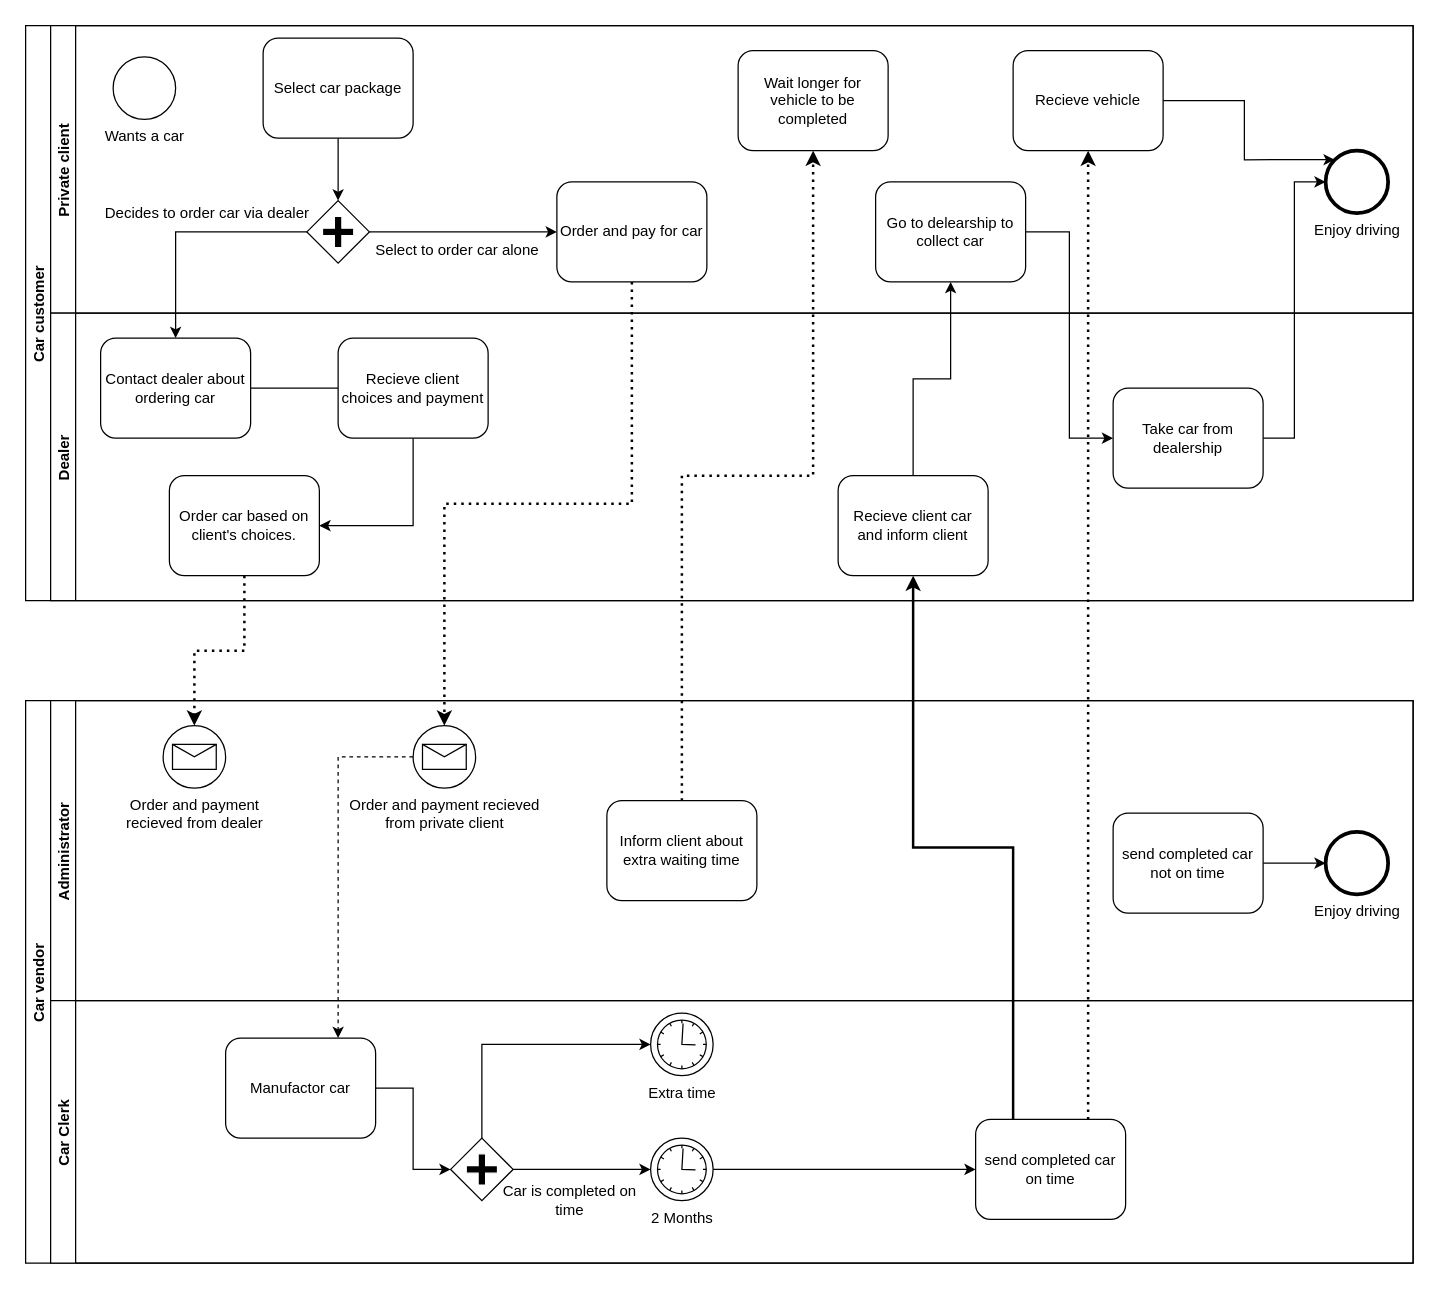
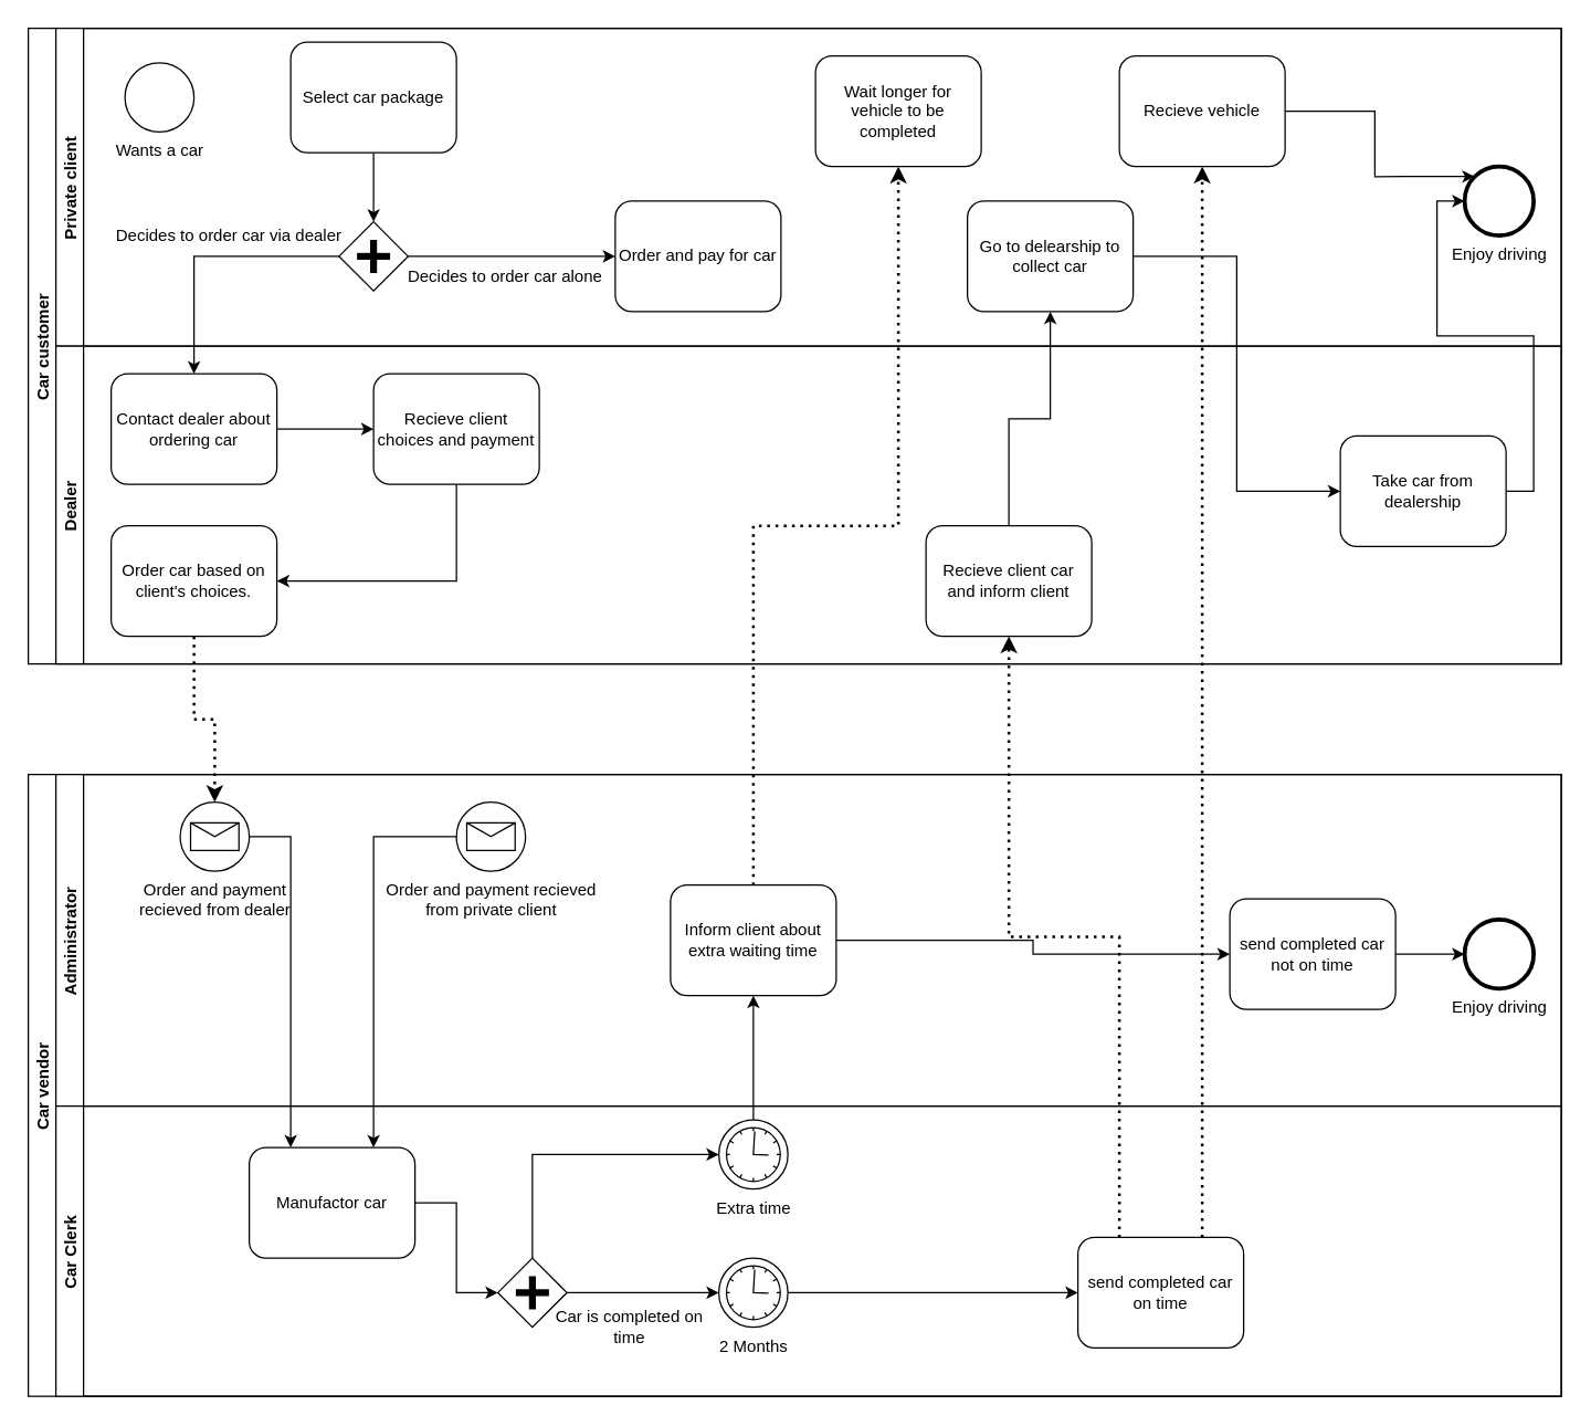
- <mxCell id="34" value="Select to order car alone" style="text;html=1;align=center;verticalAlign=middle;resizable=0;points=[];autosize=1;" vertex="1" parent="26"><mxGeometry x="250" y="170" width="150" height="20" as="geometry" /></mxCell>
+ <mxCell id="34" value="Decides to order car alone" style="text;html=1;align=center;verticalAlign=middle;resizable=0;points=[];autosize=1;" vertex="1" parent="26"><mxGeometry x="250" y="170" width="150" height="20" as="geometry" /></mxCell>
- <mxCell id="40" style="edgeStyle=orthogonalEdgeStyle;rounded=0;orthogonalLoop=1;jettySize=auto;html=1;exitX=1;exitY=0.5;exitDx=0;exitDy=0;entryX=0;entryY=0.5;entryDx=0;entryDy=0;endArrow=none;" edge="1" parent="25" source="41" target="44"><mxGeometry relative="1" as="geometry" /></mxCell>
+ <mxCell id="40" style="edgeStyle=orthogonalEdgeStyle;rounded=0;orthogonalLoop=1;jettySize=auto;html=1;exitX=1;exitY=0.5;exitDx=0;exitDy=0;entryX=0;entryY=0.5;entryDx=0;entryDy=0;" edge="1" parent="25" source="41" target="44"><mxGeometry relative="1" as="geometry" /></mxCell>
- <mxCell id="49" value="Take car from dealership" style="shape=ext;rounded=1;html=1;whiteSpace=wrap;" vertex="1" parent="25"><mxGeometry x="870" y="290" width="120" height="80" as="geometry" /></mxCell>
+ <mxCell id="49" value="Take car from dealership" style="shape=ext;rounded=1;html=1;whiteSpace=wrap;" vertex="1" parent="25"><mxGeometry x="950" y="295" width="120" height="80" as="geometry" /></mxCell>
- <mxCell id="52" style="edgeStyle=orthogonalEdgeStyle;rounded=0;orthogonalLoop=1;jettySize=auto;html=1;exitX=0.5;exitY=1;exitDx=0;exitDy=0;entryX=0.5;entryY=0;entryDx=0;entryDy=0;dashed=1;dashPattern=1 2;strokeWidth=2;" edge="1" parent="1" source="30" target="4"><mxGeometry relative="1" as="geometry" /></mxCell>
- <mxCell id="45" value="Order car based on client's choices." style="shape=ext;rounded=1;html=1;whiteSpace=wrap;" vertex="1" parent="25"><mxGeometry x="115" y="360" width="120" height="80" as="geometry" /></mxCell>
+ <mxCell id="45" value="Order car based on client's choices." style="shape=ext;rounded=1;html=1;whiteSpace=wrap;" vertex="1" parent="25"><mxGeometry x="60" y="360" width="120" height="80" as="geometry" /></mxCell>
- <mxCell id="56" style="edgeStyle=orthogonalEdgeStyle;rounded=0;orthogonalLoop=1;jettySize=auto;html=1;exitX=0.25;exitY=0;exitDx=0;exitDy=0;entryX=0.5;entryY=1;entryDx=0;entryDy=0;strokeWidth=2;dashed=0;dashPattern=1 2;" edge="1" parent="1" source="23" target="47"><mxGeometry relative="1" as="geometry"><mxPoint x="815" y="735" as="sourcePoint" /></mxGeometry></mxCell>
+ <mxCell id="56" style="edgeStyle=orthogonalEdgeStyle;rounded=0;orthogonalLoop=1;jettySize=auto;html=1;exitX=0.25;exitY=0;exitDx=0;exitDy=0;entryX=0.5;entryY=1;entryDx=0;entryDy=0;strokeWidth=2;dashed=1;dashPattern=1 2;" edge="1" parent="1" source="23" target="47"><mxGeometry relative="1" as="geometry"><mxPoint x="815" y="735" as="sourcePoint" /></mxGeometry></mxCell>
+ <mxCell id="6" style="edgeStyle=orthogonalEdgeStyle;rounded=0;orthogonalLoop=1;jettySize=auto;html=1;exitX=1;exitY=0.5;exitDx=0;exitDy=0;entryX=0;entryY=0.5;entryDx=0;entryDy=0;strokeWidth=1;" edge="1" parent="3" source="7" target="9"><mxGeometry relative="1" as="geometry" /></mxCell>
- <mxCell id="22" style="edgeStyle=orthogonalEdgeStyle;rounded=0;orthogonalLoop=1;jettySize=auto;html=1;exitX=0;exitY=0.5;exitDx=0;exitDy=0;entryX=0.75;entryY=0;entryDx=0;entryDy=0;strokeWidth=1;dashed=1;" edge="1" parent="2" source="4" target="12"><mxGeometry relative="1" as="geometry" /></mxCell>
+ <mxCell id="22" style="edgeStyle=orthogonalEdgeStyle;rounded=0;orthogonalLoop=1;jettySize=auto;html=1;exitX=0;exitY=0.5;exitDx=0;exitDy=0;entryX=0.75;entryY=0;entryDx=0;entryDy=0;strokeWidth=1;" edge="1" parent="2" source="4" target="12"><mxGeometry relative="1" as="geometry" /></mxCell>
+ <mxCell id="21" style="edgeStyle=orthogonalEdgeStyle;rounded=0;orthogonalLoop=1;jettySize=auto;html=1;exitX=1;exitY=0.5;exitDx=0;exitDy=0;entryX=0.25;entryY=0;entryDx=0;entryDy=0;strokeWidth=1;" edge="1" parent="2" source="5" target="12"><mxGeometry relative="1" as="geometry" /></mxCell>
+ <mxCell id="19" style="edgeStyle=orthogonalEdgeStyle;rounded=0;orthogonalLoop=1;jettySize=auto;html=1;exitX=0.5;exitY=0;exitDx=0;exitDy=0;entryX=0.5;entryY=1;entryDx=0;entryDy=0;strokeWidth=1;" edge="1" parent="2" source="20" target="7"><mxGeometry relative="1" as="geometry" /></mxCell>
